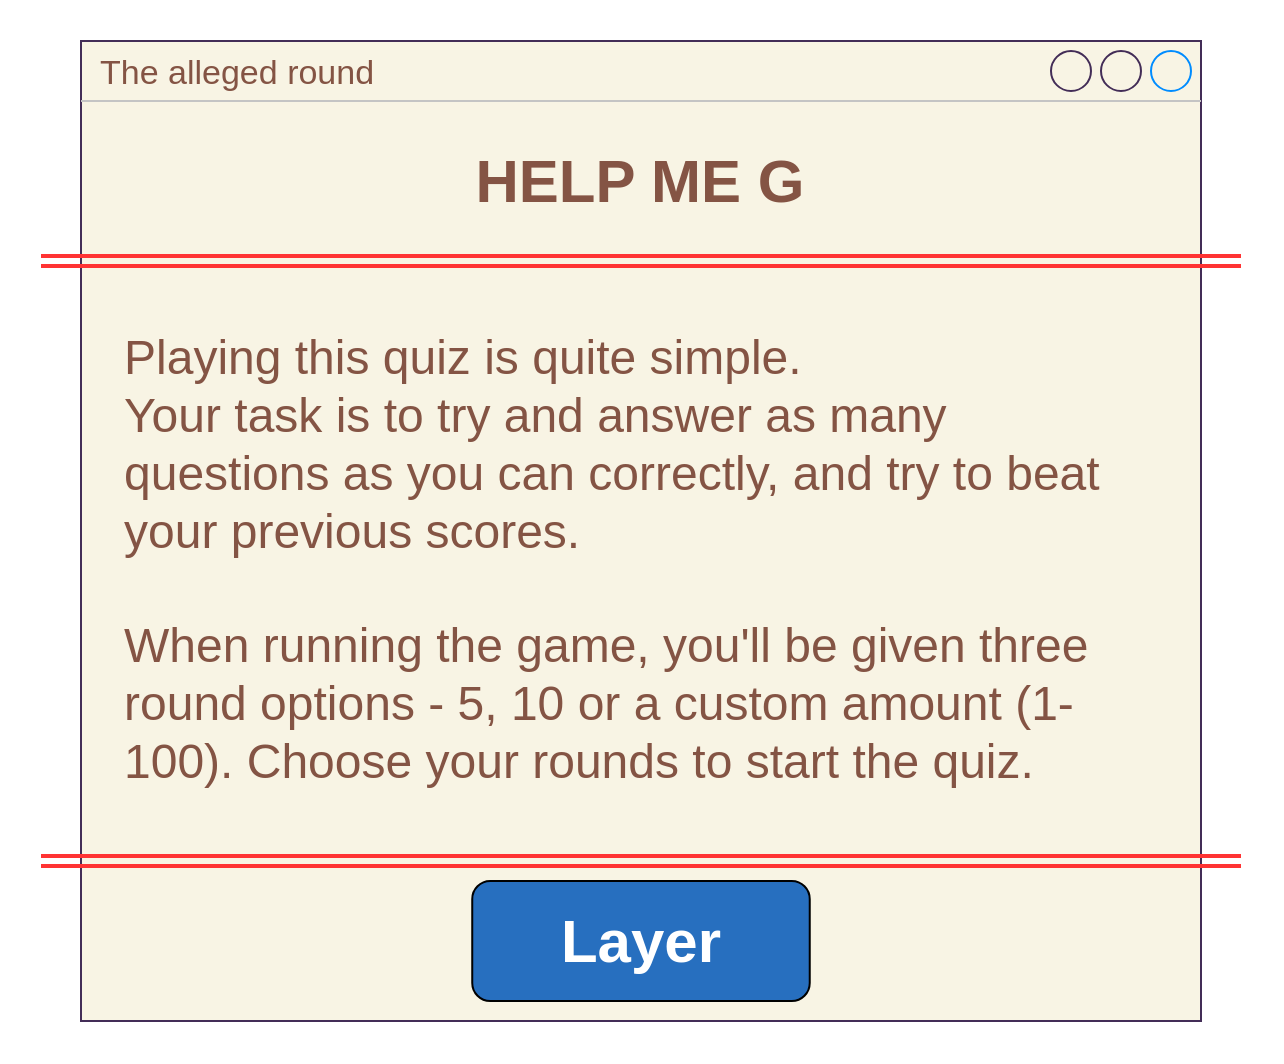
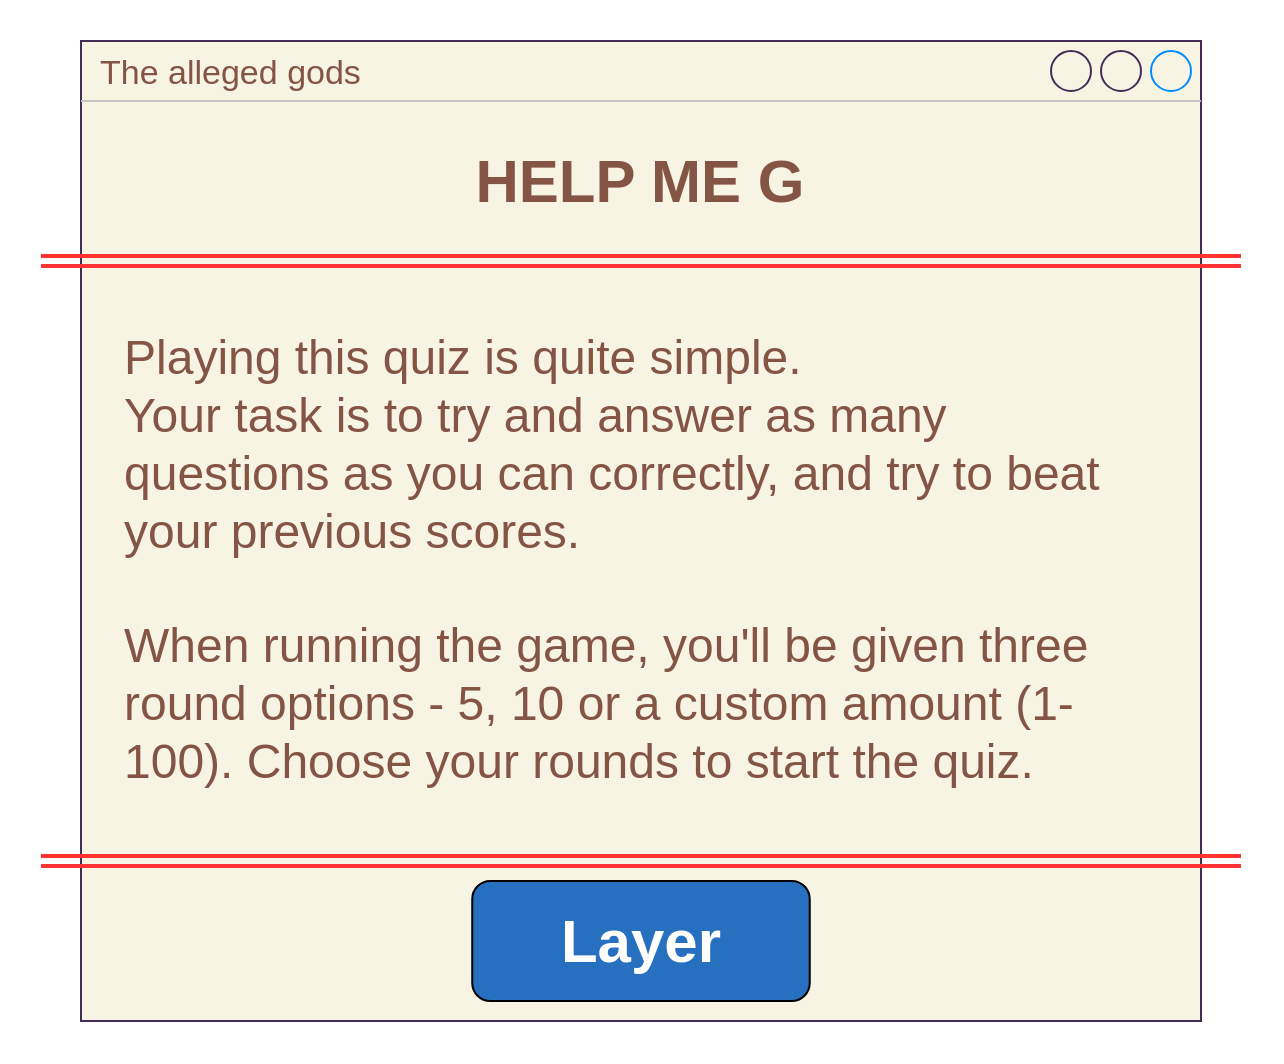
- <mxCell id="2" value="&lt;font color=&quot;#845444&quot;&gt;The alleged round&lt;/font&gt;" style="strokeWidth=1;shadow=0;dashed=0;align=center;html=1;shape=mxgraph.mockup.containers.window;align=left;verticalAlign=top;spacingLeft=8;strokeColor2=#008cff;strokeColor3=#c4c4c4;fontColor=#ffffff;mainText=;fontSize=17;labelBackgroundColor=none;whiteSpace=wrap;fillColor=#F8F4E4;strokeColor=#432D57;" parent="1" vertex="1"><mxGeometry x="40" y="20" width="560" height="490" as="geometry" /></mxCell>
+ <mxCell id="2" value="&lt;font color=&quot;#845444&quot;&gt;The alleged gods&lt;/font&gt;" style="strokeWidth=1;shadow=0;dashed=0;align=center;html=1;shape=mxgraph.mockup.containers.window;align=left;verticalAlign=top;spacingLeft=8;strokeColor2=#008cff;strokeColor3=#c4c4c4;fontColor=#ffffff;mainText=;fontSize=17;labelBackgroundColor=none;whiteSpace=wrap;fillColor=#F8F4E4;strokeColor=#432D57;" parent="1" vertex="1"><mxGeometry x="40" y="20" width="560" height="490" as="geometry" /></mxCell>
